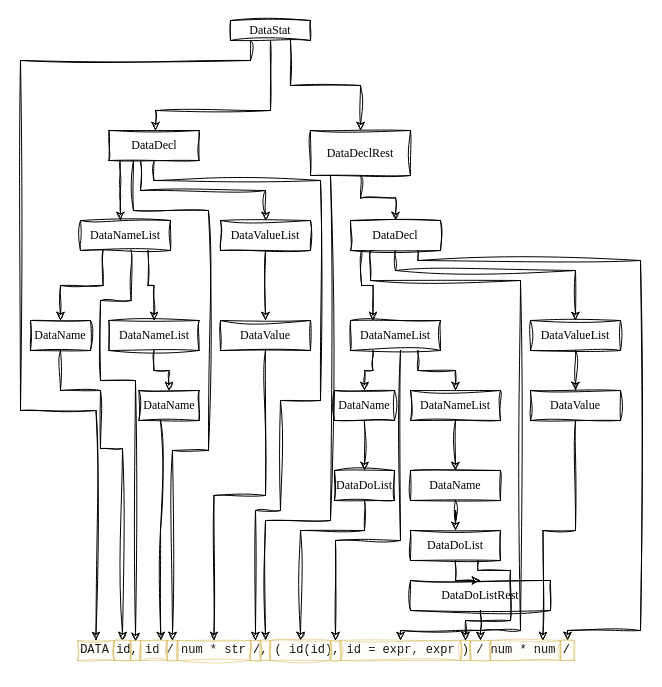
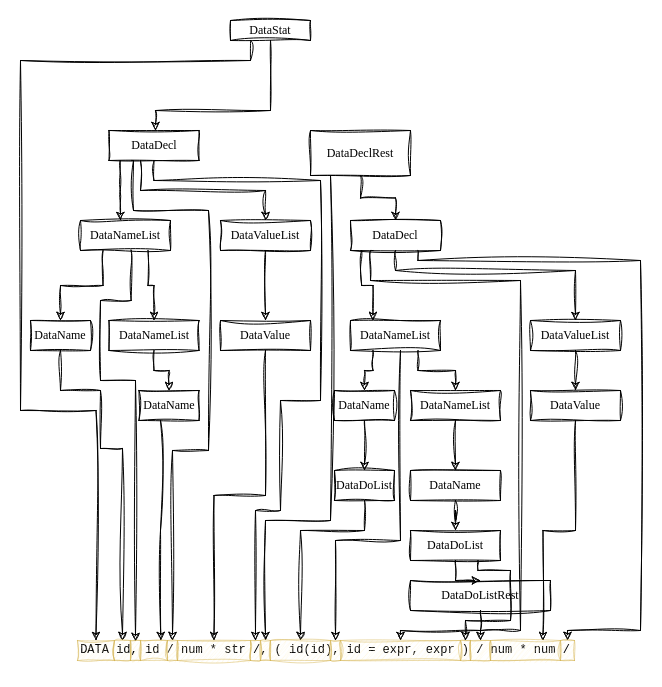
- <mxCell id="22" style="edgeStyle=orthogonalEdgeStyle;rounded=0;orthogonalLoop=1;jettySize=auto;html=1;sketch=1;curveFitting=1;jiggle=2;exitX=0.75;exitY=1;exitDx=0;exitDy=0;" edge="1" parent="1" source="23" target="11"><mxGeometry relative="1" as="geometry" /></mxCell>
